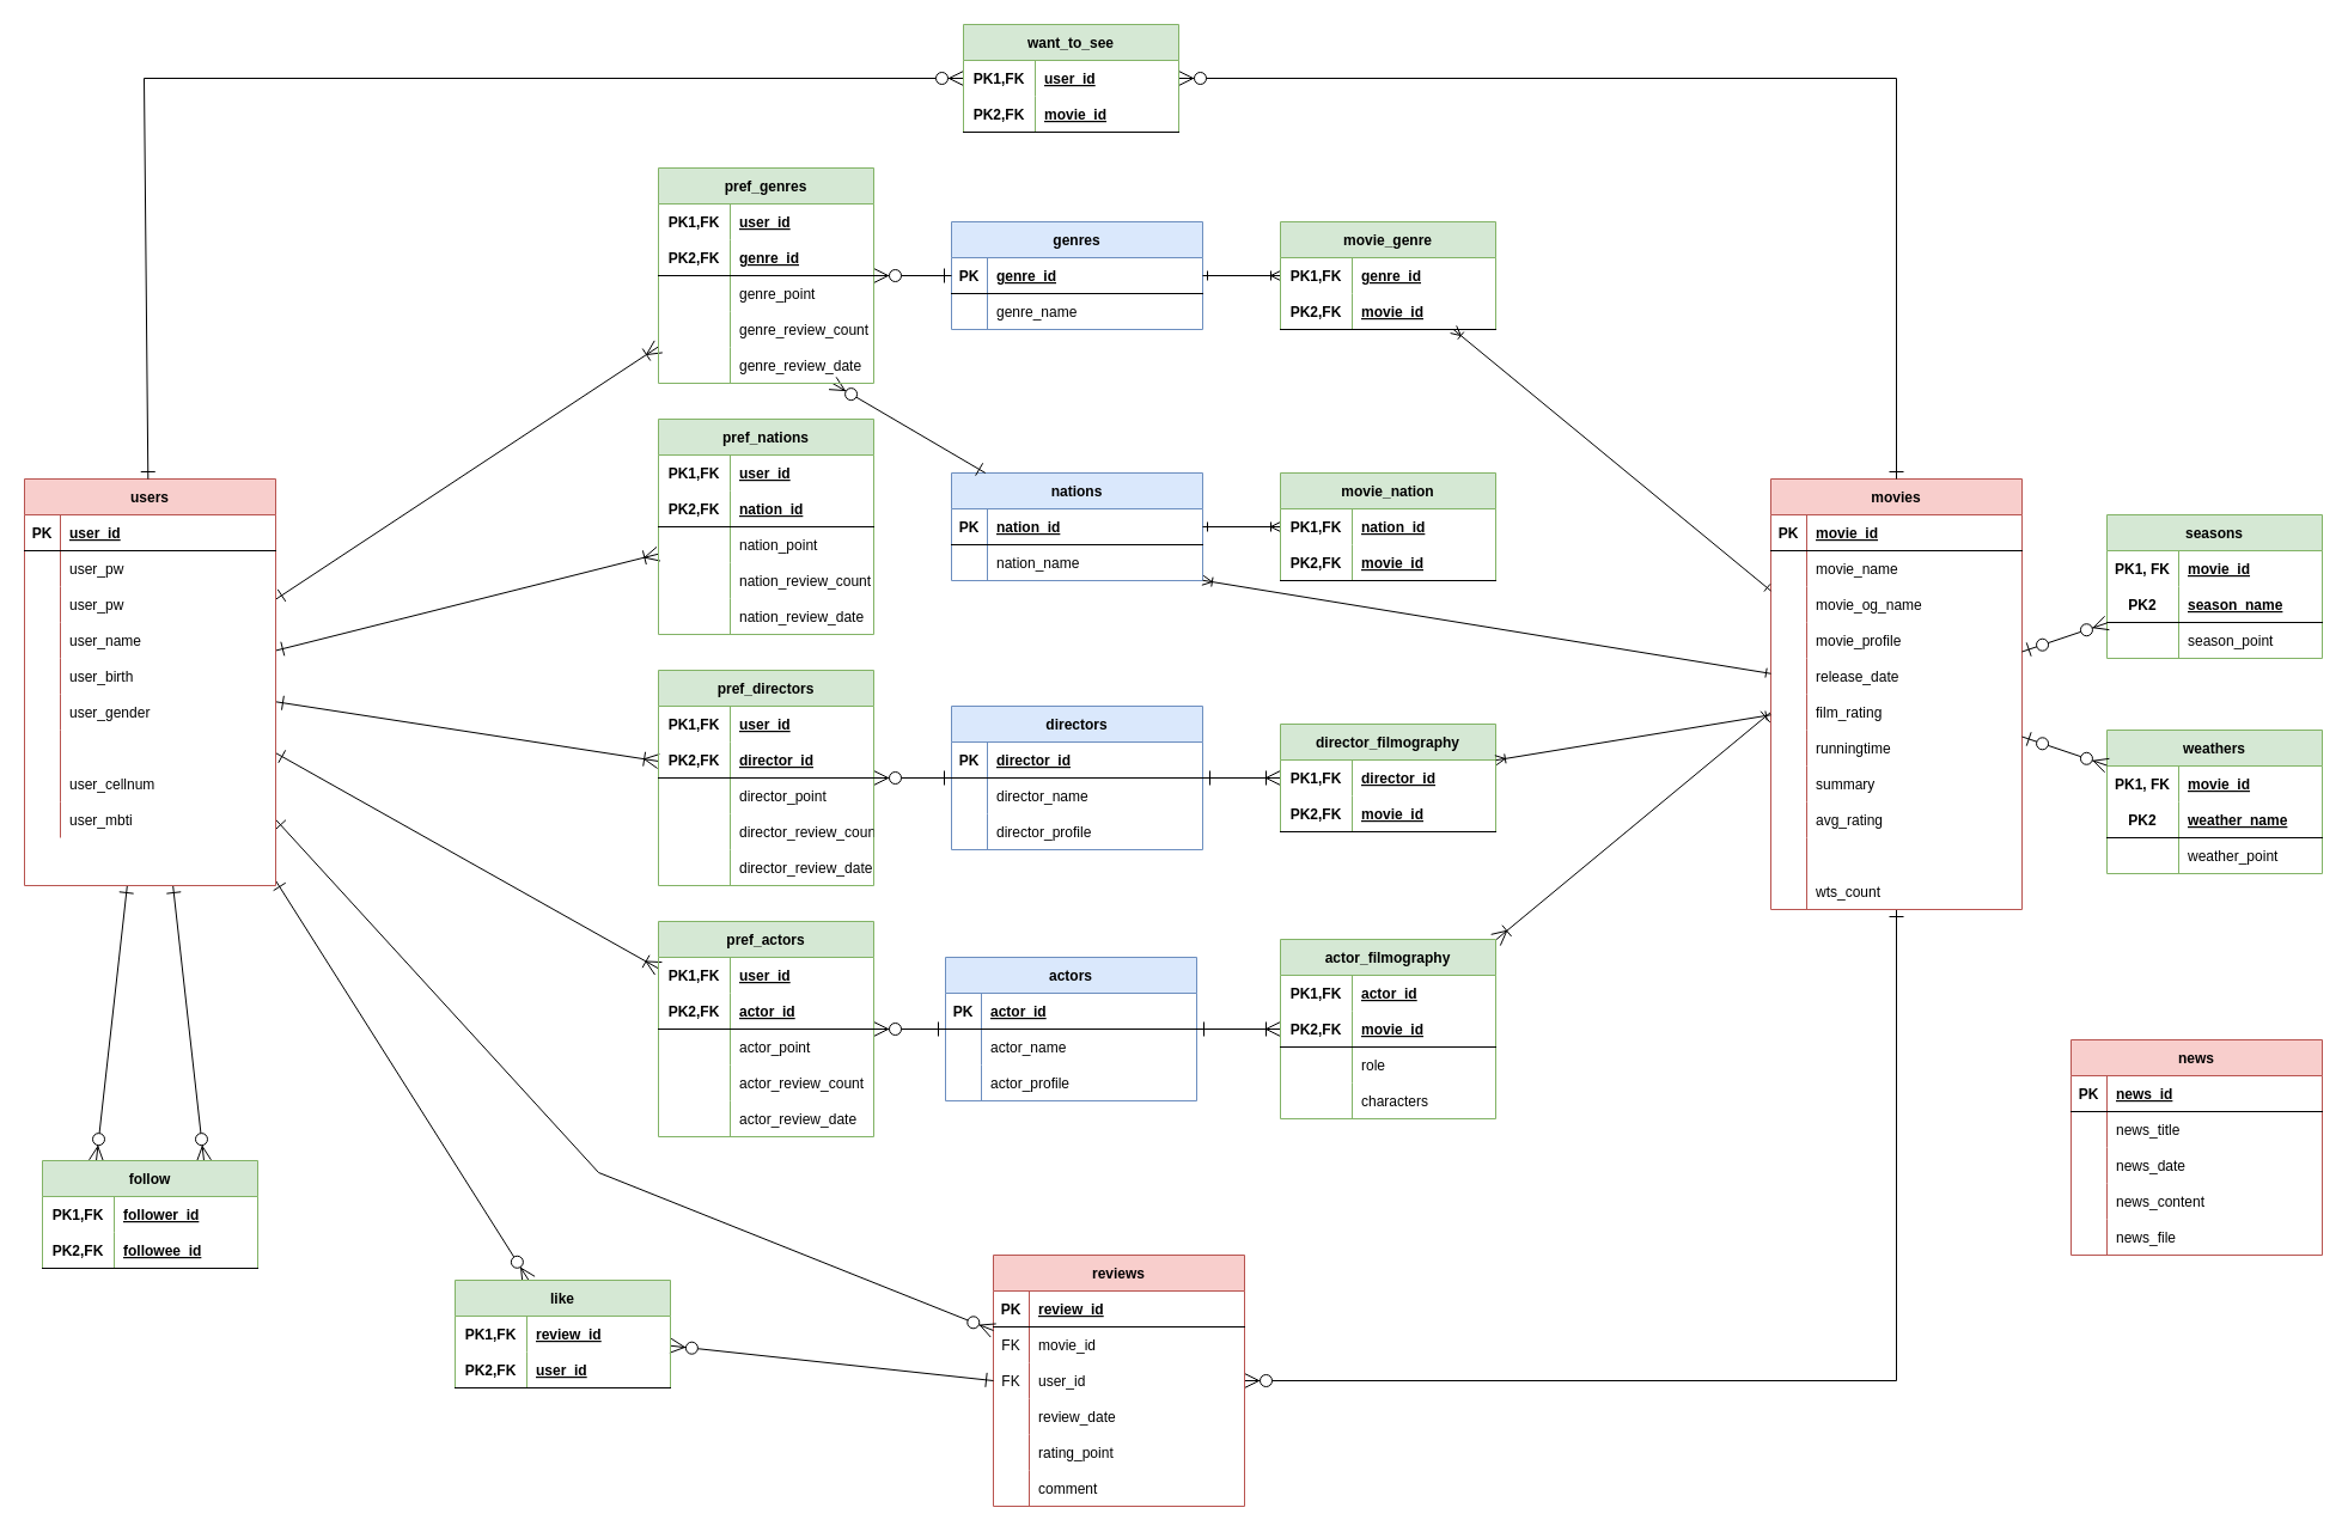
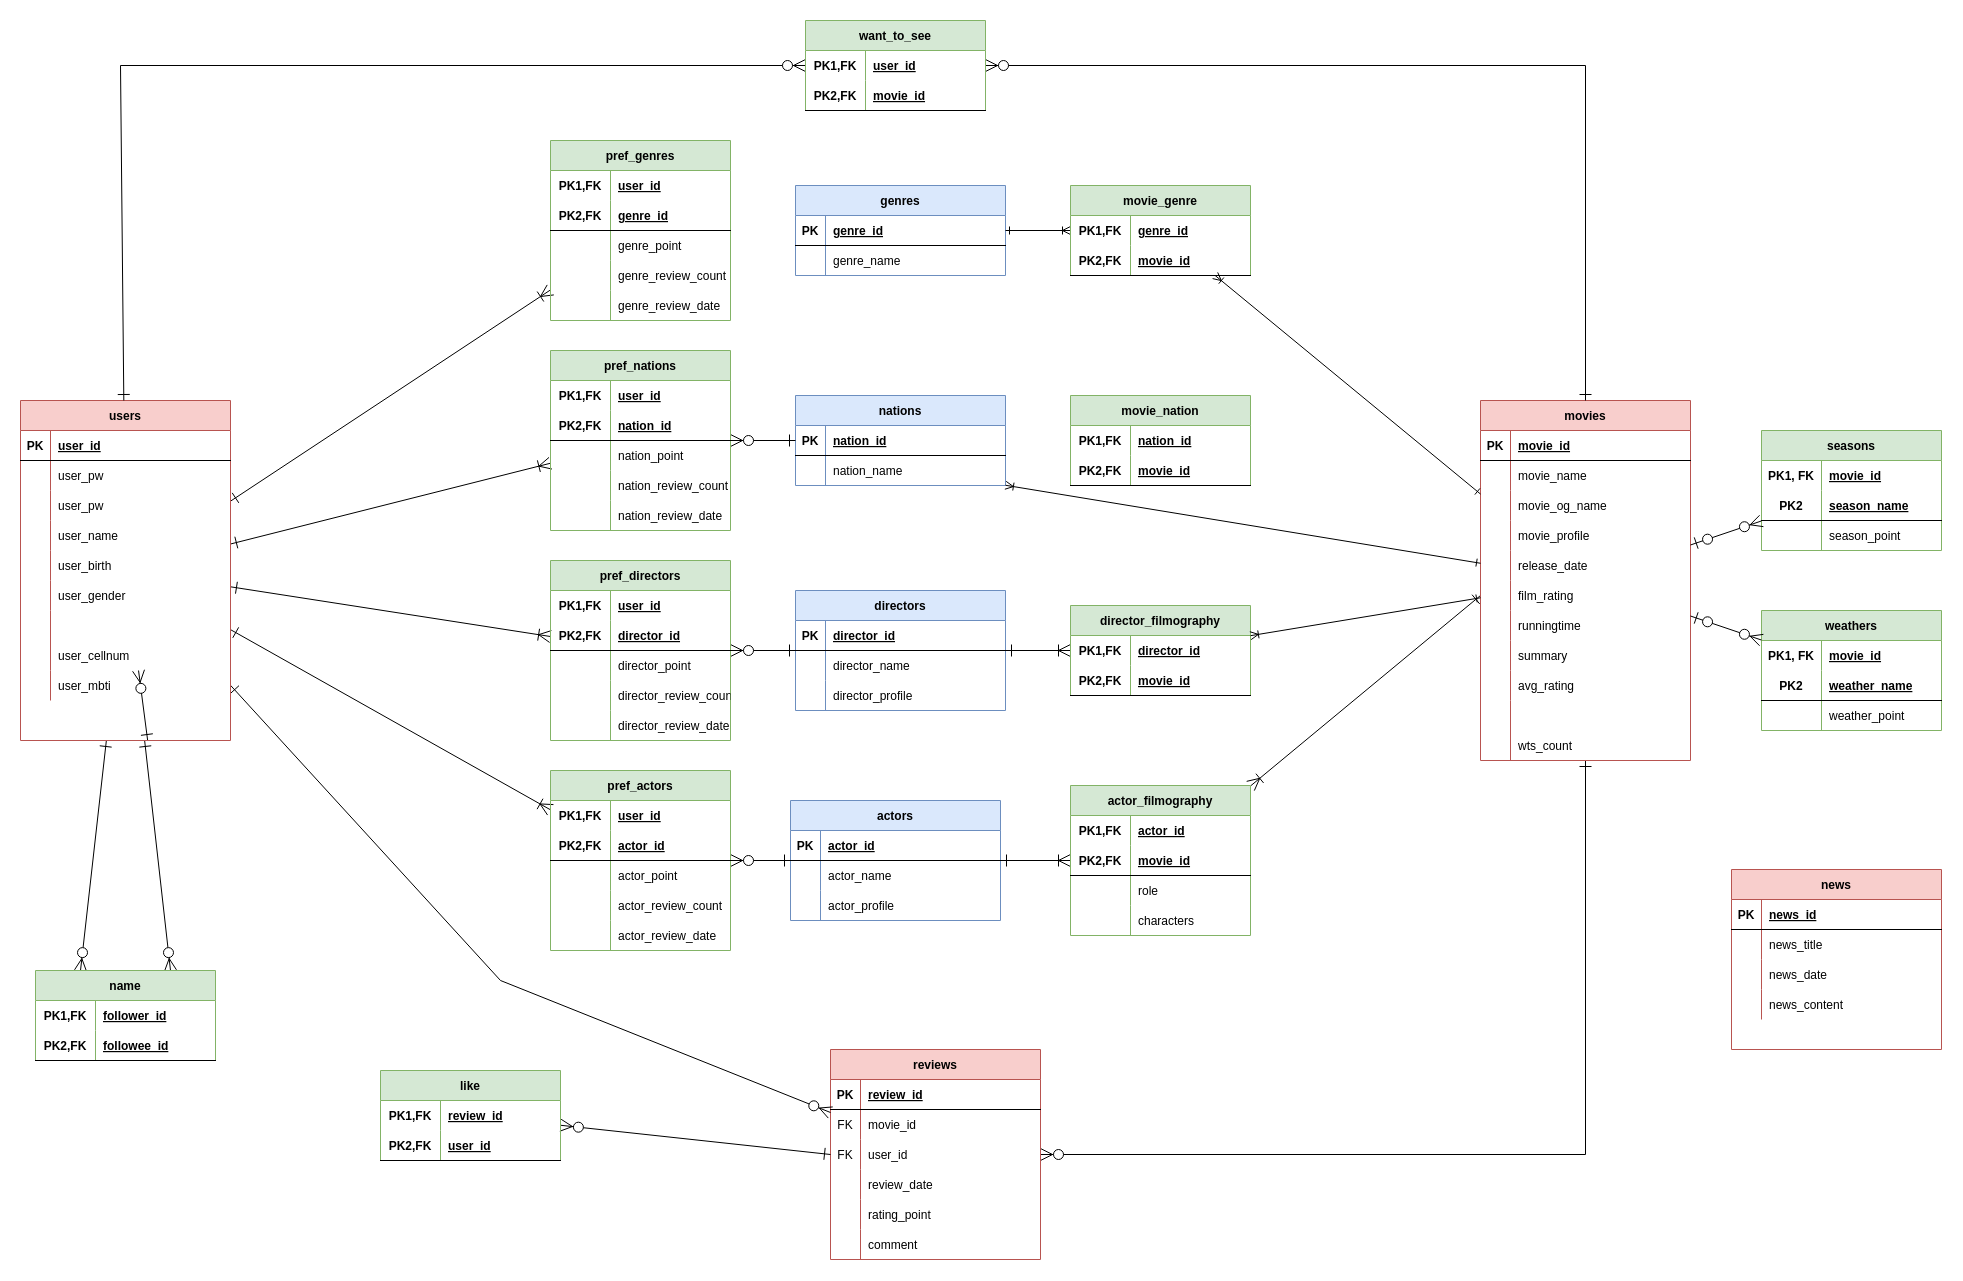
- <mxCell id="67" style="rounded=0;orthogonalLoop=1;jettySize=auto;html=1;startArrow=ERone;startFill=0;endArrow=ERzeroToMany;endFill=1;strokeWidth=1;endSize=10;startSize=10;fillColor=#f8cecc;" parent="1" source="9" target="218" edge="1"><mxGeometry relative="1" as="geometry"><mxPoint x="1045" y="-60" as="sourcePoint" /><mxPoint x="960" y="-150" as="targetPoint" /></mxGeometry></mxCell>
- <mxCell id="68" style="rounded=0;orthogonalLoop=1;jettySize=auto;html=1;startArrow=ERone;startFill=0;endArrow=ERzeroToMany;endFill=1;strokeWidth=1;endSize=10;startSize=10;fillColor=#f8cecc;" parent="1" source="2" target="233" edge="1"><mxGeometry relative="1" as="geometry"><mxPoint x="1070" y="-290" as="sourcePoint" /><mxPoint x="950" y="10" as="targetPoint" /></mxGeometry></mxCell>
+ <mxCell id="68" style="rounded=0;orthogonalLoop=1;jettySize=auto;html=1;startArrow=ERone;startFill=0;endArrow=ERzeroToMany;endFill=1;strokeWidth=1;endSize=10;startSize=10;fillColor=#f8cecc;" parent="1" source="2" target="234" edge="1"><mxGeometry relative="1" as="geometry"><mxPoint x="1070" y="-290" as="sourcePoint" /><mxPoint x="950" y="10" as="targetPoint" /></mxGeometry></mxCell>
- <mxCell id="17" value="" style="endArrow=ERoneToMany;html=1;strokeColor=#000000;startArrow=ERone;startFill=0;endFill=0;" parent="1" source="2" target="183" edge="1"><mxGeometry width="50" height="50" relative="1" as="geometry"><mxPoint x="960" y="-270" as="sourcePoint" /><mxPoint x="1280" y="70" as="targetPoint" /></mxGeometry></mxCell>
- <mxCell id="22" style="rounded=0;orthogonalLoop=1;jettySize=auto;html=1;endArrow=ERzeroToMany;endFill=1;startArrow=ERone;startFill=0;strokeWidth=1;endSize=10;startSize=10;" parent="1" source="123" target="282" edge="1"><mxGeometry relative="1" as="geometry"><mxPoint x="380" y="310" as="sourcePoint" /><mxPoint x="660" y="545" as="targetPoint" /></mxGeometry></mxCell>
+ <mxCell id="22" style="rounded=0;orthogonalLoop=1;jettySize=auto;html=1;endArrow=ERzeroToMany;endFill=1;startArrow=ERone;startFill=0;strokeWidth=1;endSize=10;startSize=10;" parent="1" source="123" target="149" edge="1"><mxGeometry relative="1" as="geometry"><mxPoint x="380" y="310" as="sourcePoint" /><mxPoint x="660" y="545" as="targetPoint" /></mxGeometry></mxCell>
- <mxCell id="289" value="follow" style="shape=table;startSize=30;container=1;collapsible=1;childLayout=tableLayout;fixedRows=1;rowLines=0;fontStyle=1;align=center;resizeLast=1;fillColor=#d5e8d4;strokeColor=#82b366;" parent="1" vertex="1"><mxGeometry x="35" y="970" width="180" height="90" as="geometry" /></mxCell>
+ <mxCell id="289" value="name" style="shape=table;startSize=30;container=1;collapsible=1;childLayout=tableLayout;fixedRows=1;rowLines=0;fontStyle=1;align=center;resizeLast=1;fillColor=#d5e8d4;strokeColor=#82b366;" parent="1" vertex="1"><mxGeometry x="35" y="970" width="180" height="90" as="geometry" /></mxCell>
- <mxCell id="63" value="news_file" style="shape=partialRectangle;connectable=0;fillColor=none;top=0;left=0;bottom=0;right=0;align=left;spacingLeft=6;overflow=hidden;" parent="61" vertex="1"><mxGeometry x="30" width="180" height="30" as="geometry" /></mxCell>
